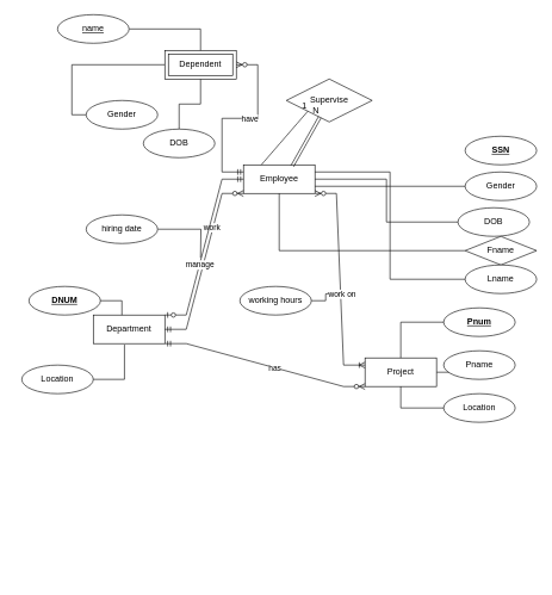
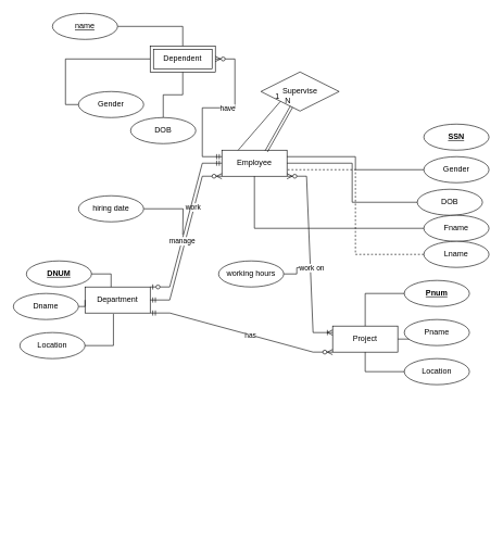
- <mxCell id="11" style="edgeStyle=orthogonalEdgeStyle;rounded=0;orthogonalLoop=1;jettySize=auto;html=1;entryX=1;entryY=0.75;entryDx=0;entryDy=0;endArrow=none;endFill=0;" parent="1" source="12" target="2" edge="1"><mxGeometry relative="1" as="geometry" /></mxCell>
+ <mxCell id="11" style="edgeStyle=orthogonalEdgeStyle;rounded=0;orthogonalLoop=1;jettySize=auto;html=1;entryX=1;entryY=0.75;entryDx=0;entryDy=0;endArrow=none;endFill=0;dashed=1;" parent="1" source="12" target="2" edge="1"><mxGeometry relative="1" as="geometry" /></mxCell>
- <mxCell id="9" value="Fname" style="rhombus;whiteSpace=wrap;html=1;align=center;" parent="1" vertex="1"><mxGeometry x="650" y="330" width="100" height="40" as="geometry" /></mxCell>
+ <mxCell id="9" value="Fname" style="ellipse;whiteSpace=wrap;html=1;align=center;" parent="1" vertex="1"><mxGeometry x="650" y="330" width="100" height="40" as="geometry" /></mxCell>
+ <mxCell id="15" value="Dname" style="ellipse;whiteSpace=wrap;html=1;align=center;" parent="1" vertex="1"><mxGeometry x="20" y="450" width="100" height="40" as="geometry" /></mxCell>
+ <mxCell id="14" style="edgeStyle=orthogonalEdgeStyle;rounded=0;orthogonalLoop=1;jettySize=auto;html=1;exitX=1;exitY=0.5;exitDx=0;exitDy=0;entryX=0;entryY=0.5;entryDx=0;entryDy=0;endArrow=none;endFill=0;" parent="1" source="15" target="3" edge="1"><mxGeometry relative="1" as="geometry" /></mxCell>
